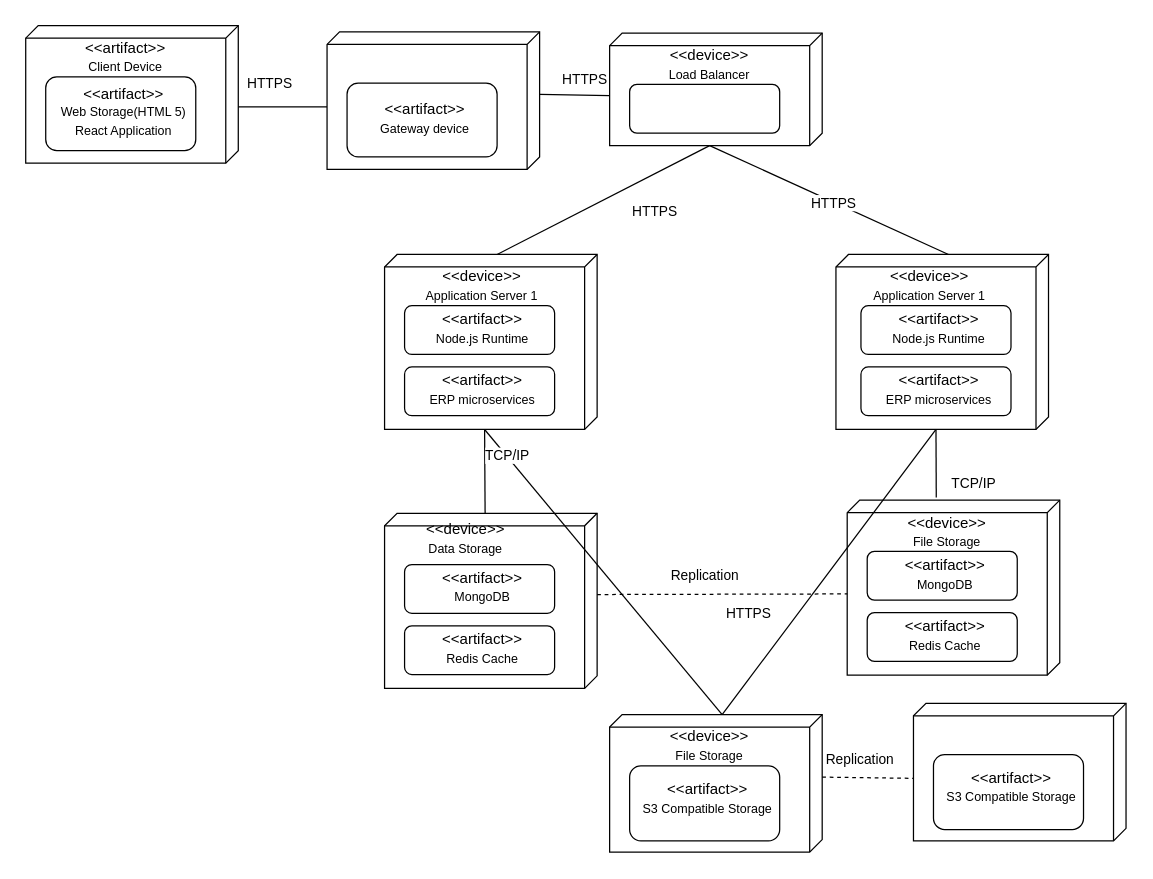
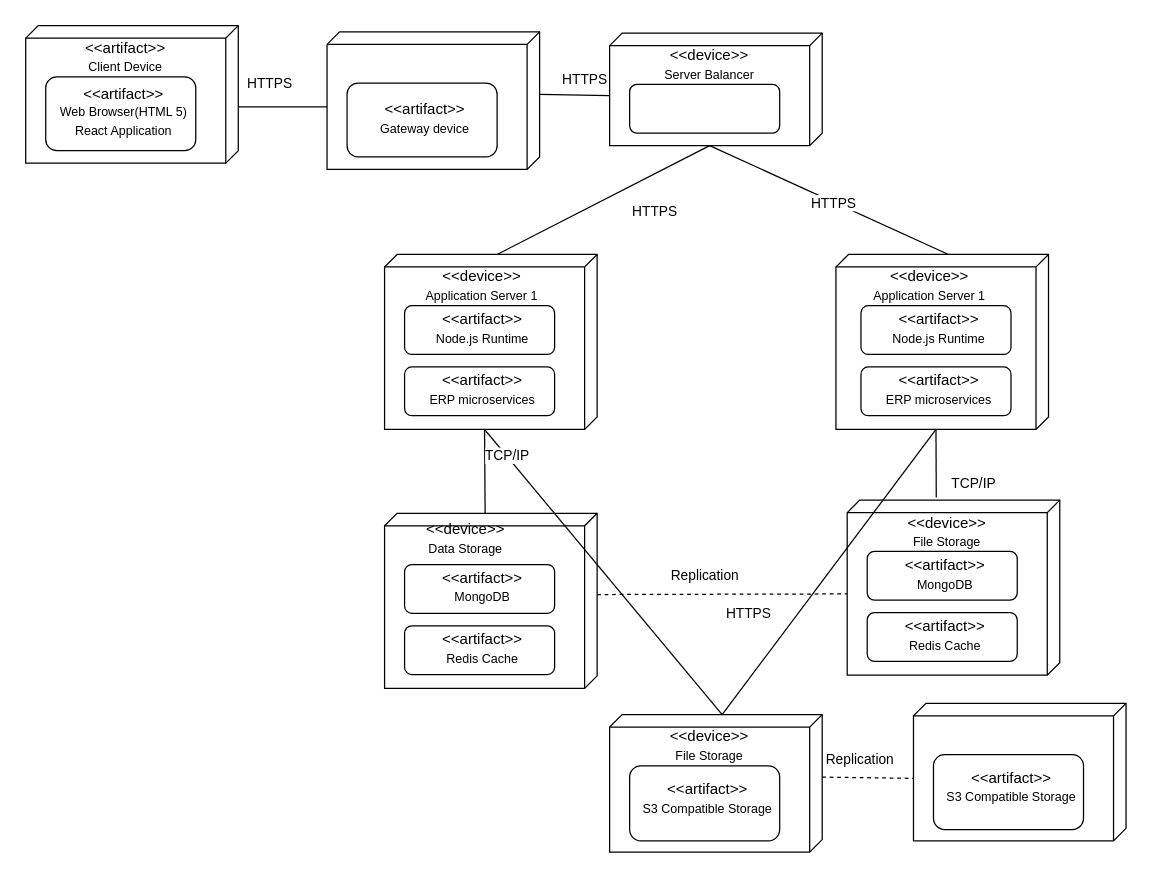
- <mxCell id="27" value="&amp;lt;&amp;lt;device&amp;gt;&amp;gt;&lt;div&gt;&lt;font style=&quot;font-size: 10px;&quot;&gt;Load Balancer&lt;/font&gt;&lt;/div&gt;" style="text;html=1;align=center;verticalAlign=middle;whiteSpace=wrap;rounded=0;" parent="1" vertex="1"><mxGeometry x="527" y="36" width="80" height="30" as="geometry" /></mxCell>
+ <mxCell id="27" value="&amp;lt;&amp;lt;device&amp;gt;&amp;gt;&lt;div&gt;&lt;font style=&quot;font-size: 10px;&quot;&gt;Server Balancer&lt;/font&gt;&lt;/div&gt;" style="text;html=1;align=center;verticalAlign=middle;whiteSpace=wrap;rounded=0;" parent="1" vertex="1"><mxGeometry x="527" y="36" width="80" height="30" as="geometry" /></mxCell>
- <mxCell id="31" value="&amp;lt;&amp;lt;artifact&amp;gt;&amp;gt;&lt;div&gt;&lt;font style=&quot;font-size: 10px;&quot;&gt;Web Storage(HTML 5)&lt;/font&gt;&lt;/div&gt;&lt;div&gt;&lt;font style=&quot;font-size: 10px;&quot;&gt;React Application&lt;/font&gt;&lt;/div&gt;" style="text;html=1;align=center;verticalAlign=middle;whiteSpace=wrap;rounded=0;" parent="1" vertex="1"><mxGeometry x="41" y="68" width="115" height="42" as="geometry" /></mxCell>
+ <mxCell id="31" value="&amp;lt;&amp;lt;artifact&amp;gt;&amp;gt;&lt;div&gt;&lt;font style=&quot;font-size: 10px;&quot;&gt;Web Browser(HTML 5)&lt;/font&gt;&lt;/div&gt;&lt;div&gt;&lt;font style=&quot;font-size: 10px;&quot;&gt;React Application&lt;/font&gt;&lt;/div&gt;" style="text;html=1;align=center;verticalAlign=middle;whiteSpace=wrap;rounded=0;" parent="1" vertex="1"><mxGeometry x="41" y="68" width="115" height="42" as="geometry" /></mxCell>
